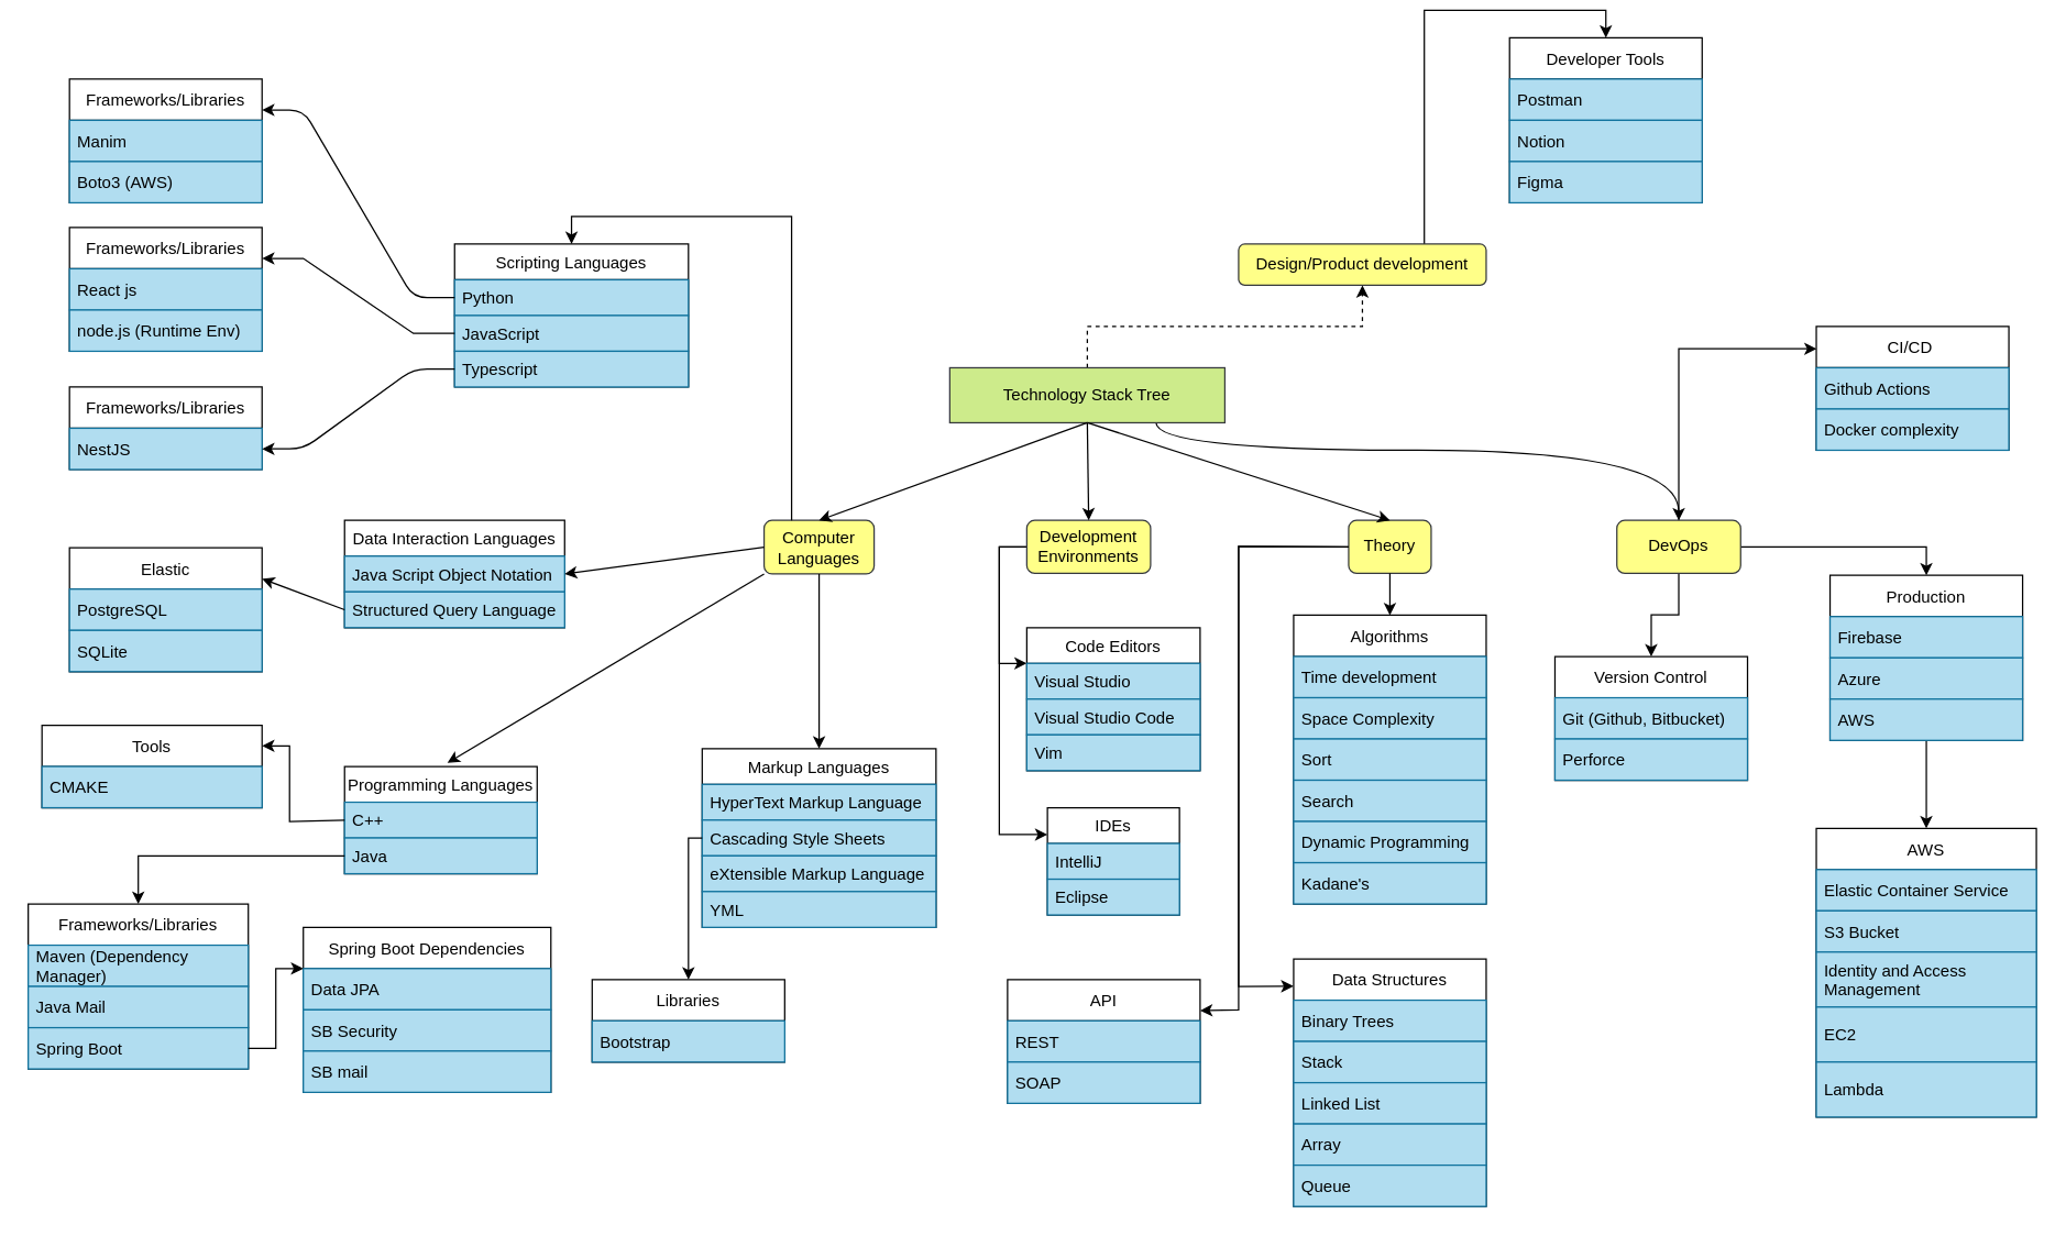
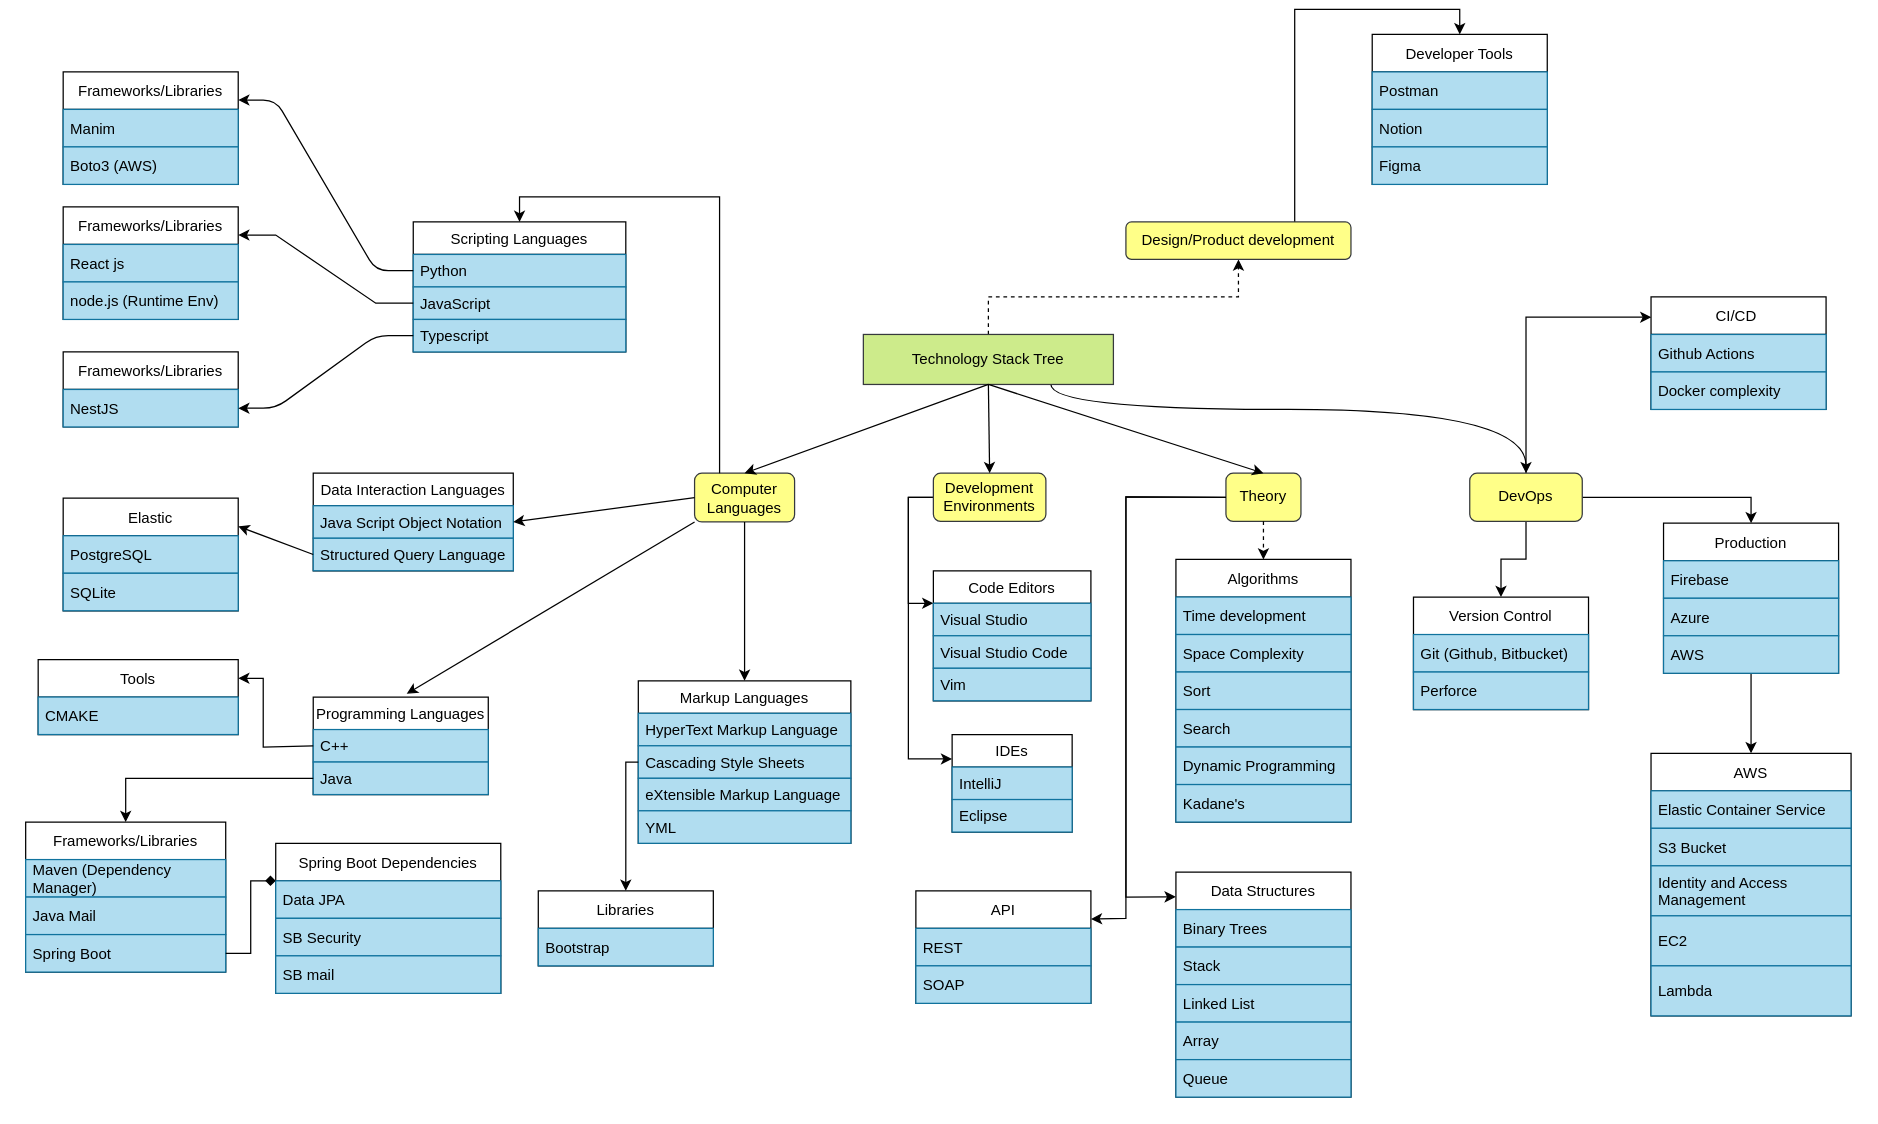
- <mxCell id="97" value="" style="endArrow=classic;html=1;rounded=0;exitX=0.5;exitY=1;exitDx=0;exitDy=0;entryX=0.5;entryY=0;entryDx=0;entryDy=0;" parent="1" source="33" target="35" edge="1"><mxGeometry width="50" height="50" relative="1" as="geometry"><mxPoint x="940" y="450" as="sourcePoint" /><mxPoint x="920" y="430" as="targetPoint" /></mxGeometry></mxCell>
+ <mxCell id="97" value="" style="endArrow=classic;html=1;rounded=0;exitX=0.5;exitY=1;exitDx=0;exitDy=0;entryX=0.5;entryY=0;entryDx=0;entryDy=0;dashed=1;" parent="1" source="33" target="35" edge="1"><mxGeometry width="50" height="50" relative="1" as="geometry"><mxPoint x="940" y="450" as="sourcePoint" /><mxPoint x="920" y="430" as="targetPoint" /></mxGeometry></mxCell>
- <mxCell id="109" value="" style="endArrow=classic;html=1;rounded=0;exitX=1;exitY=0.5;exitDx=0;exitDy=0;entryX=0;entryY=0.25;entryDx=0;entryDy=0;" parent="1" source="66" target="100" edge="1"><mxGeometry width="50" height="50" relative="1" as="geometry"><mxPoint x="200" y="820" as="sourcePoint" /><mxPoint x="250" y="770" as="targetPoint" /><Array as="points"><mxPoint x="200" y="755" /><mxPoint x="200" y="697" /></Array></mxGeometry></mxCell>
+ <mxCell id="109" value="" style="endArrow=diamond;html=1;rounded=0;exitX=1;exitY=0.5;exitDx=0;exitDy=0;entryX=0;entryY=0.25;entryDx=0;entryDy=0;" parent="1" source="66" target="100" edge="1"><mxGeometry width="50" height="50" relative="1" as="geometry"><mxPoint x="200" y="820" as="sourcePoint" /><mxPoint x="250" y="770" as="targetPoint" /><Array as="points"><mxPoint x="200" y="755" /><mxPoint x="200" y="697" /></Array></mxGeometry></mxCell>
